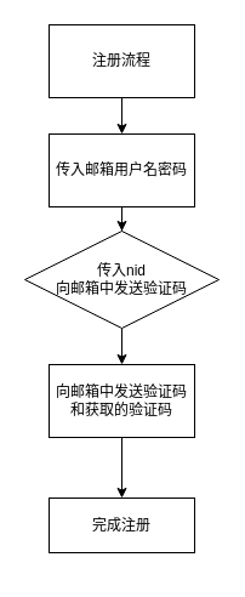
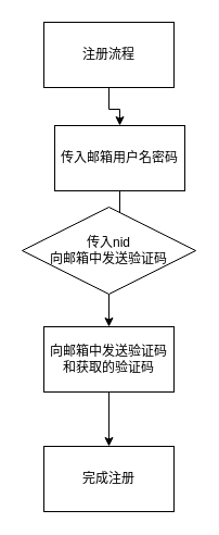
- <mxCell id="5" value="传入邮箱用户名密码" style="whiteSpace=wrap;html=1;rounded=0;" vertex="1" parent="1"><mxGeometry x="40" y="110" width="120" height="60" as="geometry" /></mxCell>
+ <mxCell id="5" value="传入邮箱用户名密码" style="whiteSpace=wrap;html=1;rounded=0;" vertex="1" parent="1"><mxGeometry x="50" y="115" width="120" height="60" as="geometry" /></mxCell>
- <mxCell id="10" value="完成注册" style="whiteSpace=wrap;html=1;rounded=0;" vertex="1" parent="1"><mxGeometry x="40" y="410" width="120" height="45" as="geometry" /></mxCell>
+ <mxCell id="10" value="完成注册" style="whiteSpace=wrap;html=1;rounded=0;" vertex="1" parent="1"><mxGeometry x="40" y="410" width="120" height="60" as="geometry" /></mxCell>
